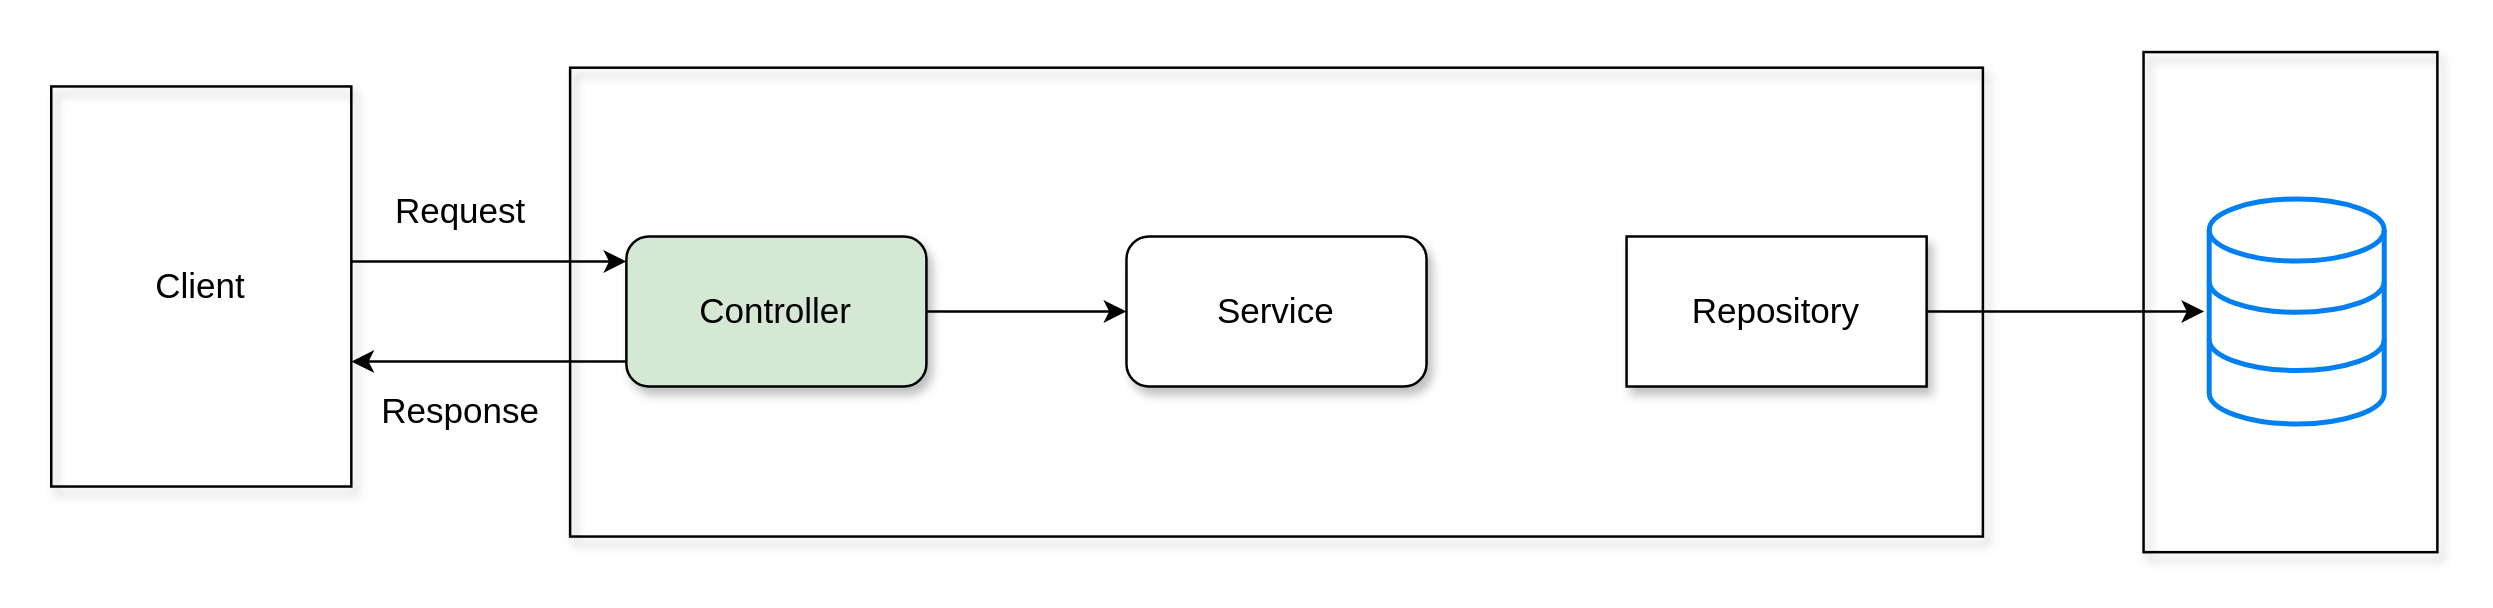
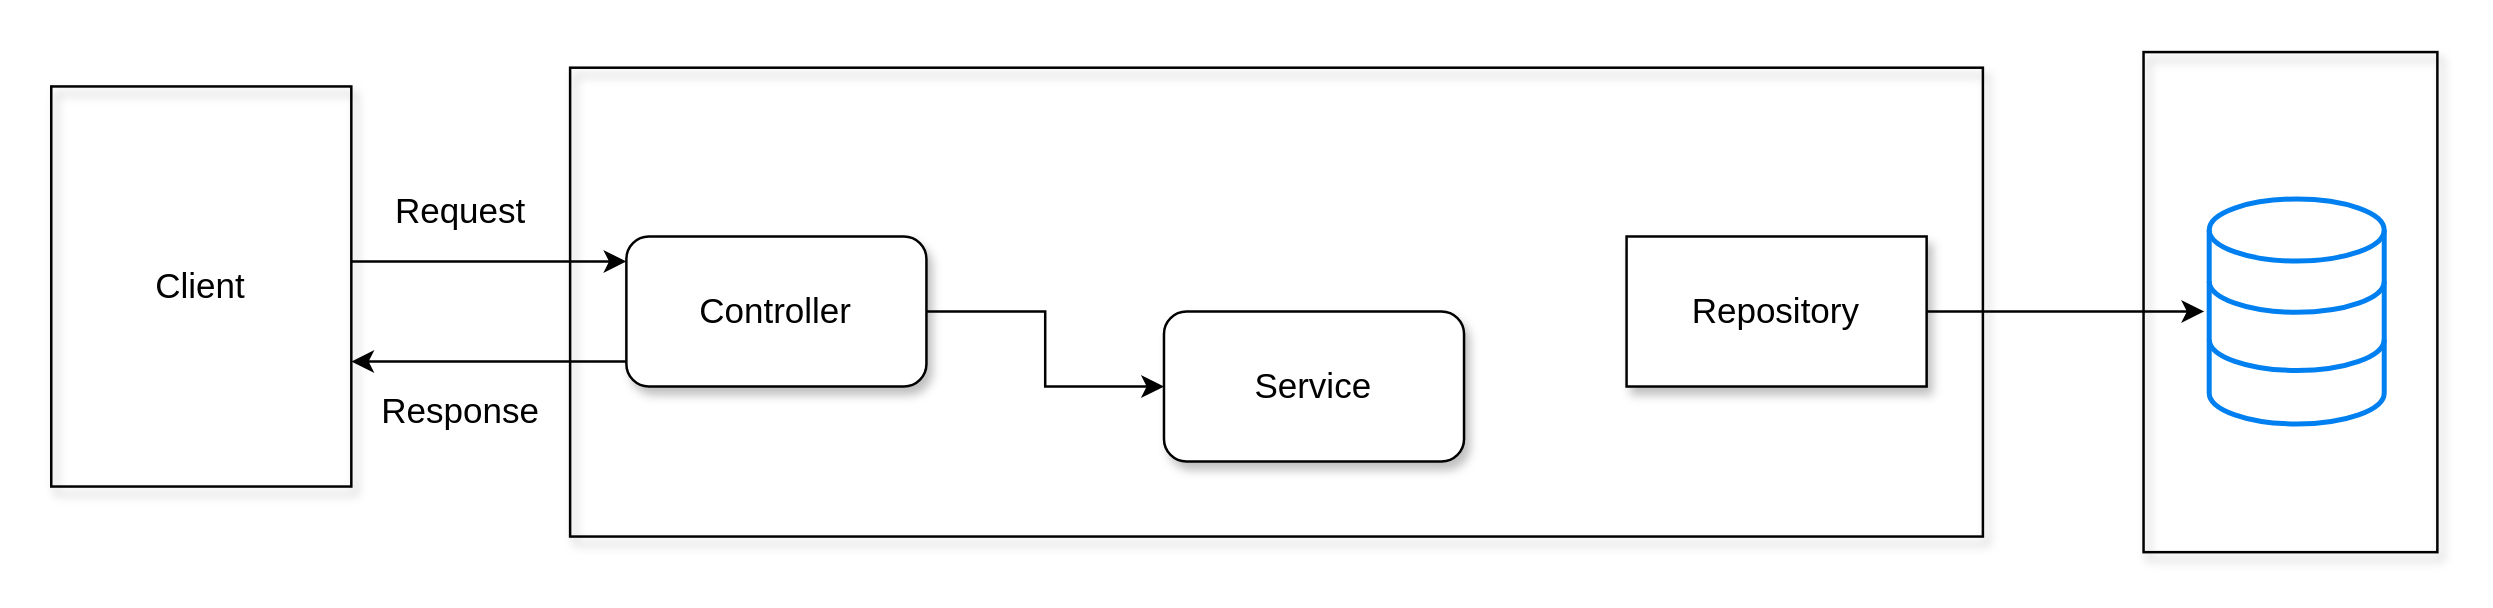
- <mxCell id="3" value="Controller" style="rounded=1;whiteSpace=wrap;html=1;fillColor=#d5e8d4;fontSize=14;align=center;glass=0;shadow=1;sketch=0;" vertex="1" parent="1"><mxGeometry x="250" y="94" width="120" height="60" as="geometry" /></mxCell>
+ <mxCell id="3" value="Controller" style="rounded=1;whiteSpace=wrap;html=1;fillColor=#ffffff;fontSize=14;align=center;glass=0;shadow=1;sketch=0;" vertex="1" parent="1"><mxGeometry x="250" y="94" width="120" height="60" as="geometry" /></mxCell>
- <mxCell id="4" value="Service" style="rounded=1;whiteSpace=wrap;html=1;fillColor=#ffffff;fontSize=14;align=center;glass=0;shadow=1;sketch=0;" vertex="1" parent="1"><mxGeometry x="450" y="94" width="120" height="60" as="geometry" /></mxCell>
+ <mxCell id="4" value="Service" style="rounded=1;whiteSpace=wrap;html=1;fillColor=#ffffff;fontSize=14;align=center;glass=0;shadow=1;sketch=0;" vertex="1" parent="1"><mxGeometry x="465" y="124" width="120" height="60" as="geometry" /></mxCell>
